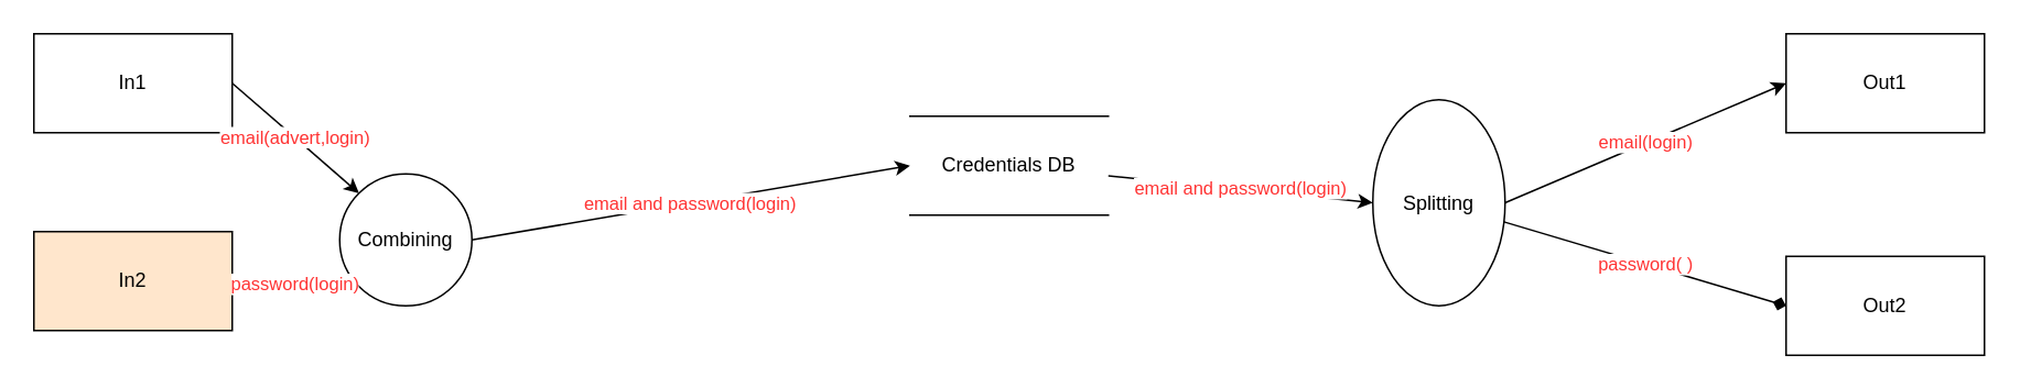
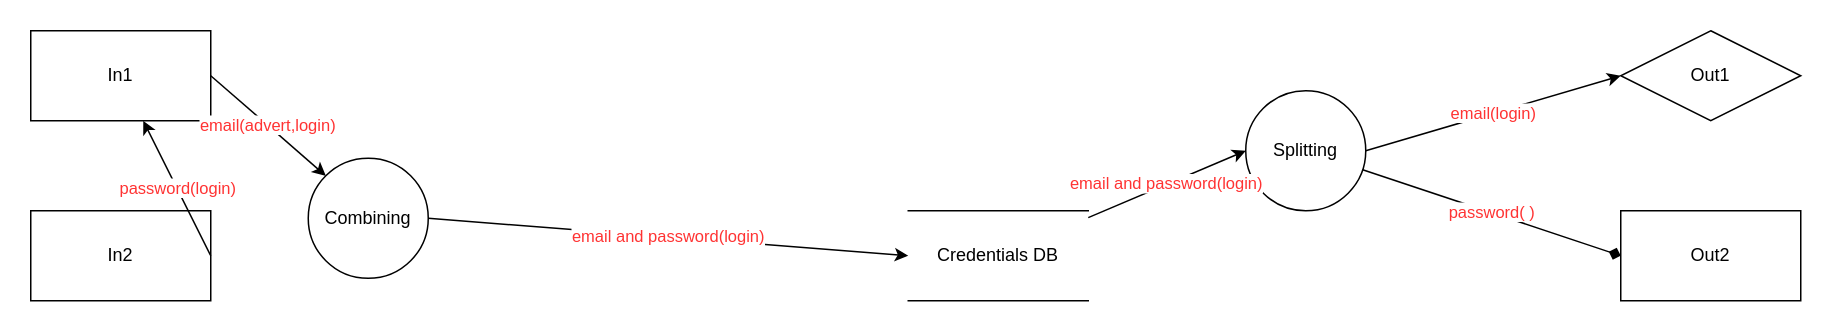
- <mxCell id="4" value="Out1" style="rounded=0;whiteSpace=wrap;html=1;" vertex="1" parent="1"><mxGeometry x="1080" y="20" width="120" height="60" as="geometry" /></mxCell>
+ <mxCell id="4" value="Out1" style="rhombus;whiteSpace=wrap;html=1;" vertex="1" parent="1"><mxGeometry x="1080" y="20" width="120" height="60" as="geometry" /></mxCell>
- <mxCell id="12" value="Credentials DB" style="shape=partialRectangle;whiteSpace=wrap;html=1;left=0;right=0;fillColor=none;" vertex="1" parent="1"><mxGeometry x="550" y="70" width="120" height="60" as="geometry" /></mxCell>
+ <mxCell id="12" value="Credentials DB" style="shape=partialRectangle;whiteSpace=wrap;html=1;left=0;right=0;fillColor=none;" vertex="1" parent="1"><mxGeometry x="605" y="140" width="120" height="60" as="geometry" /></mxCell>
- <mxCell id="3" value="Splitting" style="ellipse;whiteSpace=wrap;html=1;aspect=fixed;" vertex="1" parent="1"><mxGeometry x="830" y="60" width="80" height="125" as="geometry" /></mxCell>
+ <mxCell id="3" value="Splitting" style="ellipse;whiteSpace=wrap;html=1;aspect=fixed;" vertex="1" parent="1"><mxGeometry x="830" y="60" width="80" height="80" as="geometry" /></mxCell>
- <mxCell id="6" value="In2" style="rounded=0;whiteSpace=wrap;html=1;fillColor=#ffe6cc;" vertex="1" parent="1"><mxGeometry x="20" y="140" width="120" height="60" as="geometry" /></mxCell>
+ <mxCell id="6" value="In2" style="rounded=0;whiteSpace=wrap;html=1;" vertex="1" parent="1"><mxGeometry x="20" y="140" width="120" height="60" as="geometry" /></mxCell>
- <mxCell id="8" value="password(login)" style="endArrow=classic;html=1;fontColor=#FF3333;exitX=1;exitY=0.5;exitDx=0;exitDy=0;entryX=0;entryY=1;entryDx=0;entryDy=0;" edge="1" parent="1" source="6" target="2"><mxGeometry width="50" height="50" relative="1" as="geometry"><mxPoint x="200" y="10" as="sourcePoint" /><mxPoint x="382" y="52" as="targetPoint" /></mxGeometry></mxCell>
+ <mxCell id="8" value="password(login)" style="endArrow=classic;html=1;fontColor=#FF3333;exitX=1;exitY=0.5;exitDx=0;exitDy=0;" edge="1" parent="1" source="6" target="5"><mxGeometry width="50" height="50" relative="1" as="geometry"><mxPoint x="200" y="10" as="sourcePoint" /><mxPoint x="382" y="52" as="targetPoint" /></mxGeometry></mxCell>
- <mxCell id="11" value="Out2" style="rounded=0;whiteSpace=wrap;html=1;" vertex="1" parent="1"><mxGeometry x="1080" y="155" width="120" height="60" as="geometry" /></mxCell>
+ <mxCell id="11" value="Out2" style="rounded=0;whiteSpace=wrap;html=1;" vertex="1" parent="1"><mxGeometry x="1080" y="140" width="120" height="60" as="geometry" /></mxCell>
